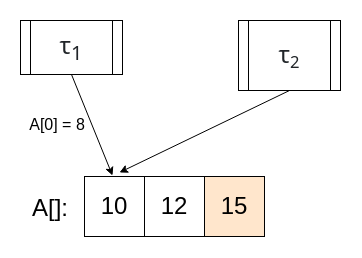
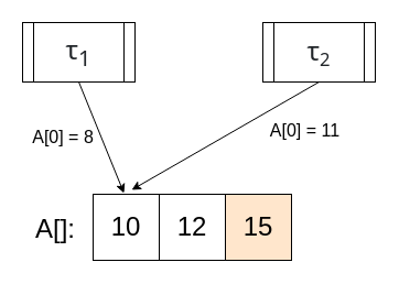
- <mxCell id="9" value="&lt;h1 style=&quot;box-sizing: border-box; margin-top: 0px; line-height: 1.2; color: rgb(33, 37, 41); font-family: system-ui, -apple-system, &amp;quot;Segoe UI&amp;quot;, Roboto, &amp;quot;Helvetica Neue&amp;quot;, &amp;quot;Noto Sans&amp;quot;, &amp;quot;Liberation Sans&amp;quot;, Arial, sans-serif, &amp;quot;Apple Color Emoji&amp;quot;, &amp;quot;Segoe UI Emoji&amp;quot;, &amp;quot;Segoe UI Symbol&amp;quot;, &amp;quot;Noto Color Emoji&amp;quot;; text-align: left; background-color: rgb(255, 255, 255); margin-bottom: 0px !important;&quot; class=&quot;mb-0&quot;&gt;&lt;span style=&quot;font-weight: normal;&quot;&gt;&lt;font style=&quot;font-size: 24px;&quot;&gt;τ&lt;/font&gt;&lt;font style=&quot;font-size: 20px;&quot;&gt;&lt;sub&gt;2&lt;/sub&gt;&lt;/font&gt;&lt;/span&gt;&lt;/h1&gt;" style="shape=process;whiteSpace=wrap;html=1;backgroundOutline=1;" vertex="1" parent="1"><mxGeometry x="238" y="20" width="102" height="70" as="geometry" /></mxCell>
+ <mxCell id="9" value="&lt;h1 style=&quot;box-sizing: border-box; margin-top: 0px; line-height: 1.2; color: rgb(33, 37, 41); font-family: system-ui, -apple-system, &amp;quot;Segoe UI&amp;quot;, Roboto, &amp;quot;Helvetica Neue&amp;quot;, &amp;quot;Noto Sans&amp;quot;, &amp;quot;Liberation Sans&amp;quot;, Arial, sans-serif, &amp;quot;Apple Color Emoji&amp;quot;, &amp;quot;Segoe UI Emoji&amp;quot;, &amp;quot;Segoe UI Symbol&amp;quot;, &amp;quot;Noto Color Emoji&amp;quot;; text-align: left; background-color: rgb(255, 255, 255); margin-bottom: 0px !important;&quot; class=&quot;mb-0&quot;&gt;&lt;span style=&quot;font-weight: normal;&quot;&gt;&lt;font style=&quot;font-size: 24px;&quot;&gt;τ&lt;/font&gt;&lt;font style=&quot;font-size: 20px;&quot;&gt;&lt;sub&gt;2&lt;/sub&gt;&lt;/font&gt;&lt;/span&gt;&lt;/h1&gt;" style="shape=process;whiteSpace=wrap;html=1;backgroundOutline=1;" vertex="1" parent="1"><mxGeometry x="238" y="20" width="102" height="54" as="geometry" /></mxCell>
+ <mxCell id="11" value="&lt;font style=&quot;font-size: 16px;&quot;&gt;A[0] = 11&lt;/font&gt;" style="text;html=1;strokeColor=none;fillColor=none;align=center;verticalAlign=middle;whiteSpace=wrap;rounded=0;strokeWidth=1;" vertex="1" parent="1"><mxGeometry x="243" y="103" width="67" height="30" as="geometry" /></mxCell>
